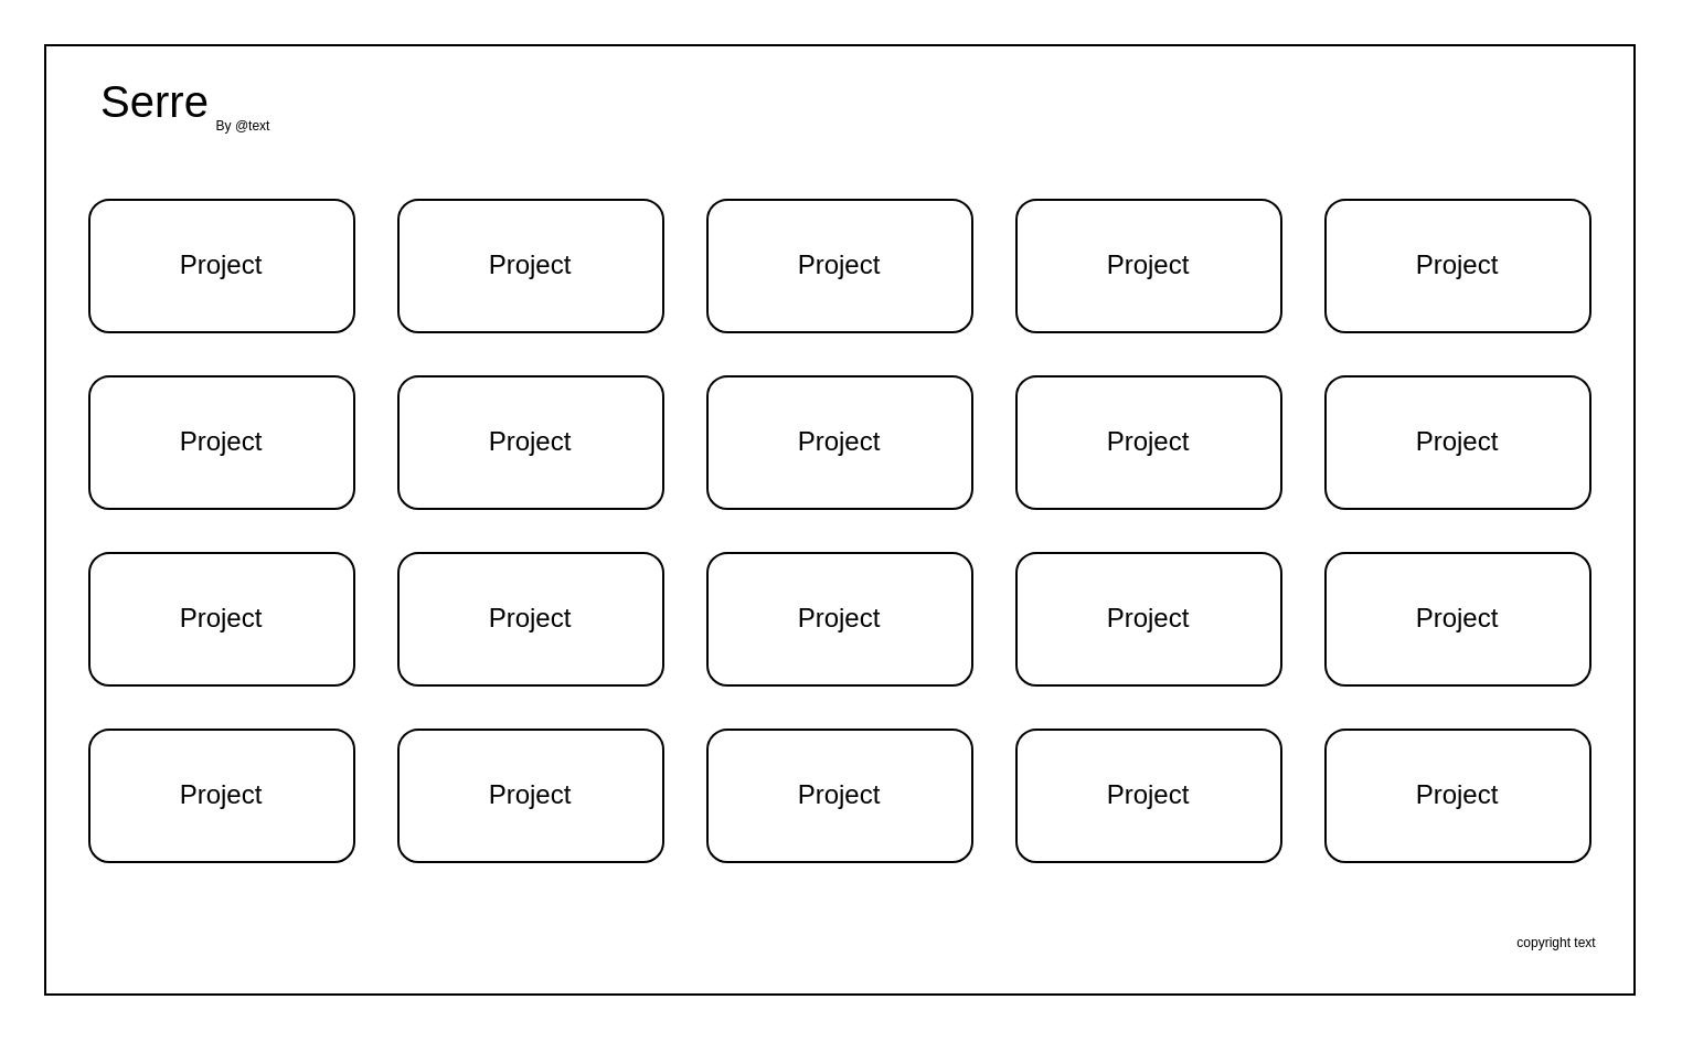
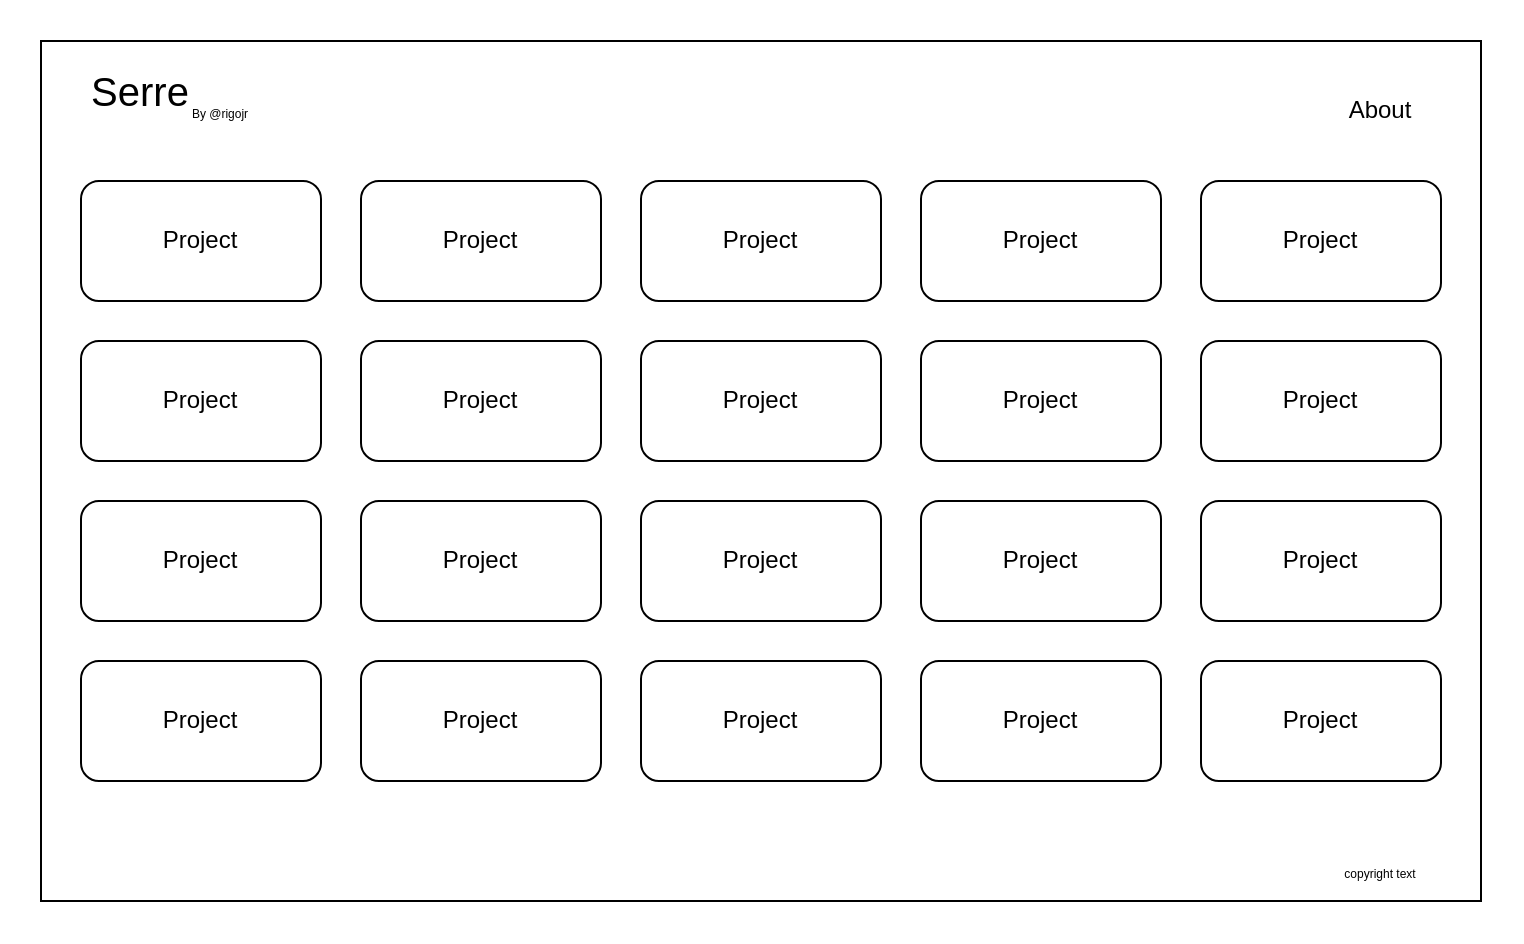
- <mxCell id="4" value="&lt;font style=&quot;font-size: 6px;&quot;&gt;By @text&lt;/font&gt;" style="text;html=1;strokeColor=none;fillColor=none;align=center;verticalAlign=middle;whiteSpace=wrap;rounded=0;" parent="1" vertex="1"><mxGeometry x="80" y="40" width="60" height="30" as="geometry" /></mxCell>
+ <mxCell id="4" value="&lt;font style=&quot;font-size: 6px;&quot;&gt;By @rigojr&lt;/font&gt;" style="text;html=1;strokeColor=none;fillColor=none;align=center;verticalAlign=middle;whiteSpace=wrap;rounded=0;" parent="1" vertex="1"><mxGeometry x="80" y="40" width="60" height="30" as="geometry" /></mxCell>
+ <mxCell id="25" value="About" style="text;html=1;strokeColor=none;fillColor=none;align=center;verticalAlign=middle;whiteSpace=wrap;rounded=0;" parent="1" vertex="1"><mxGeometry x="660" y="40" width="60" height="30" as="geometry" /></mxCell>
- <mxCell id="26" value="&lt;font style=&quot;font-size: 6px;&quot;&gt;copyright text&lt;/font&gt;" style="text;html=1;strokeColor=none;fillColor=none;align=center;verticalAlign=middle;whiteSpace=wrap;rounded=0;" vertex="1" parent="1"><mxGeometry x="675" y="410" width="60" height="30" as="geometry" /></mxCell>
+ <mxCell id="26" value="&lt;font style=&quot;font-size: 6px;&quot;&gt;copyright text&lt;/font&gt;" style="text;html=1;strokeColor=none;fillColor=none;align=center;verticalAlign=middle;whiteSpace=wrap;rounded=0;" vertex="1" parent="1"><mxGeometry x="660" y="420" width="60" height="30" as="geometry" /></mxCell>
